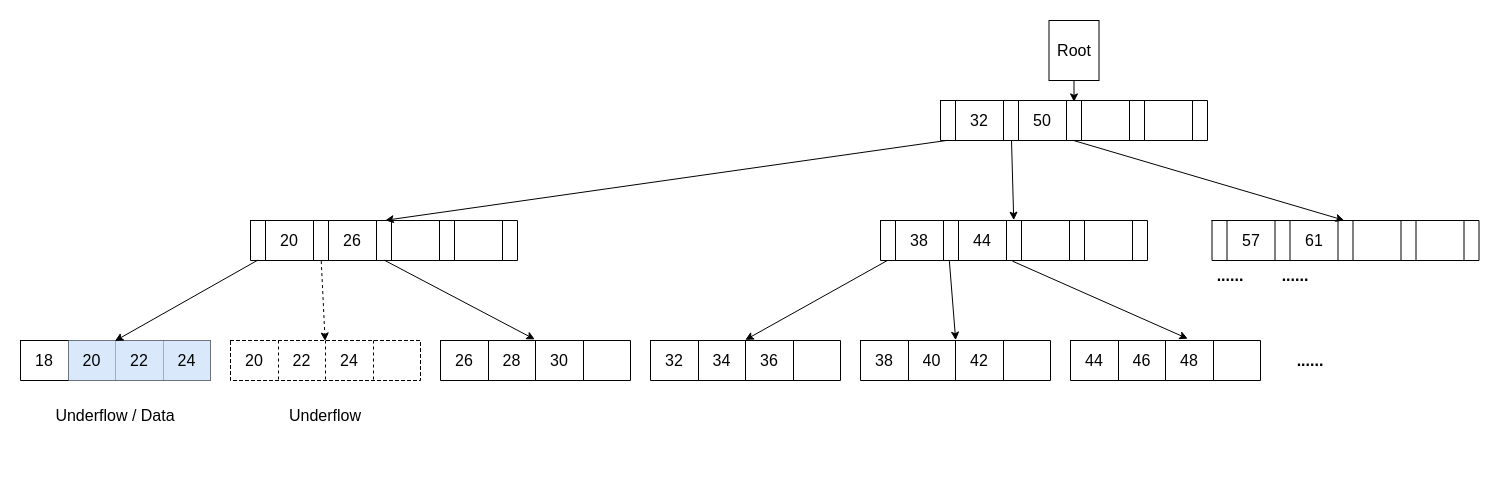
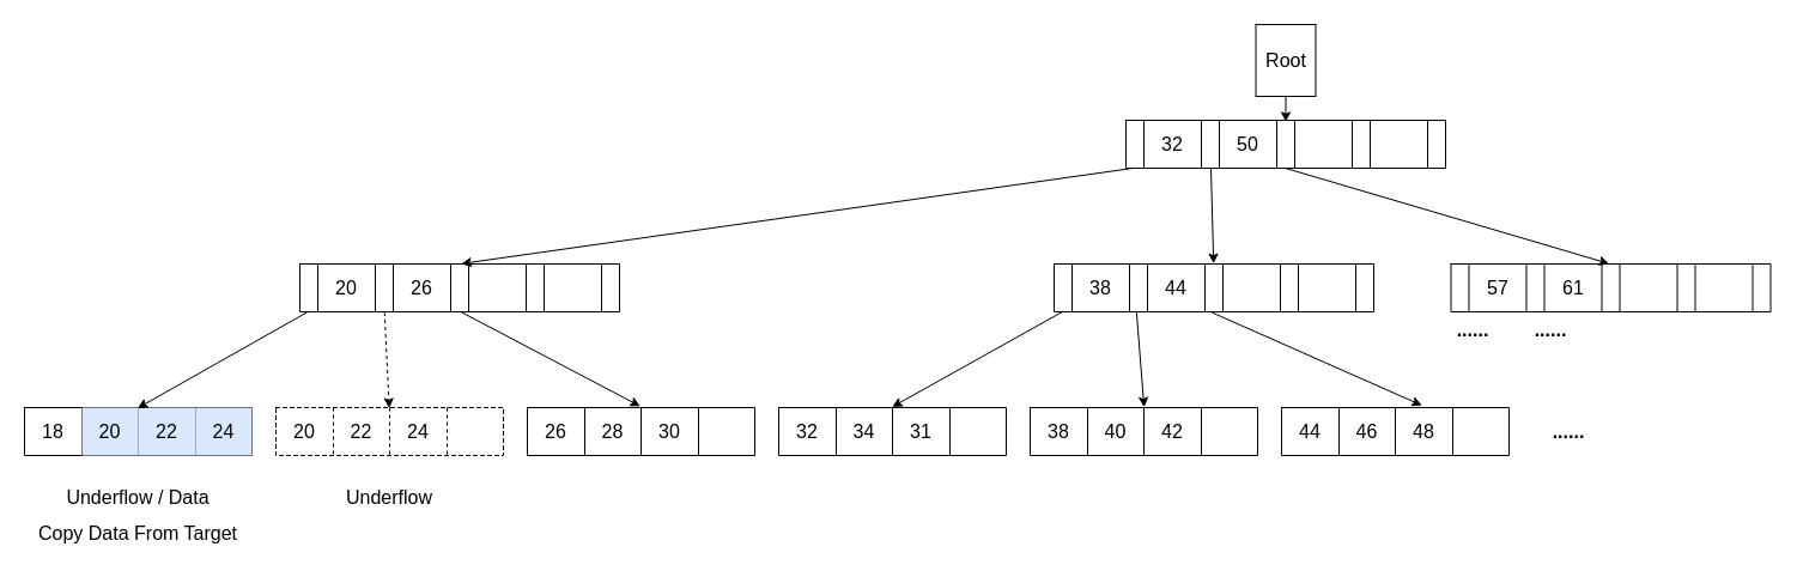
- <mxCell id="31" value="36" style="shape=partialRectangle;html=1;whiteSpace=wrap;connectable=0;overflow=hidden;top=0;left=0;bottom=0;right=0;pointerEvents=1;fontSize=16;fillColor=none;strokeColor=inherit;" parent="28" vertex="1"><mxGeometry x="95" width="48" height="40" as="geometry"><mxRectangle width="48" height="40" as="alternateBounds" /></mxGeometry></mxCell>
+ <mxCell id="31" value="31" style="shape=partialRectangle;html=1;whiteSpace=wrap;connectable=0;overflow=hidden;top=0;left=0;bottom=0;right=0;pointerEvents=1;fontSize=16;fillColor=none;strokeColor=inherit;" parent="28" vertex="1"><mxGeometry x="95" width="48" height="40" as="geometry"><mxRectangle width="48" height="40" as="alternateBounds" /></mxGeometry></mxCell>
+ <mxCell id="98" value="&lt;font style=&quot;font-size: 16px;&quot;&gt;Copy Data From Target&lt;br&gt;&lt;/font&gt;" style="text;html=1;strokeColor=none;fillColor=none;align=center;verticalAlign=middle;whiteSpace=wrap;rounded=0;" vertex="1" parent="1"><mxGeometry x="20" y="430" width="190" height="30" as="geometry" /></mxCell>
